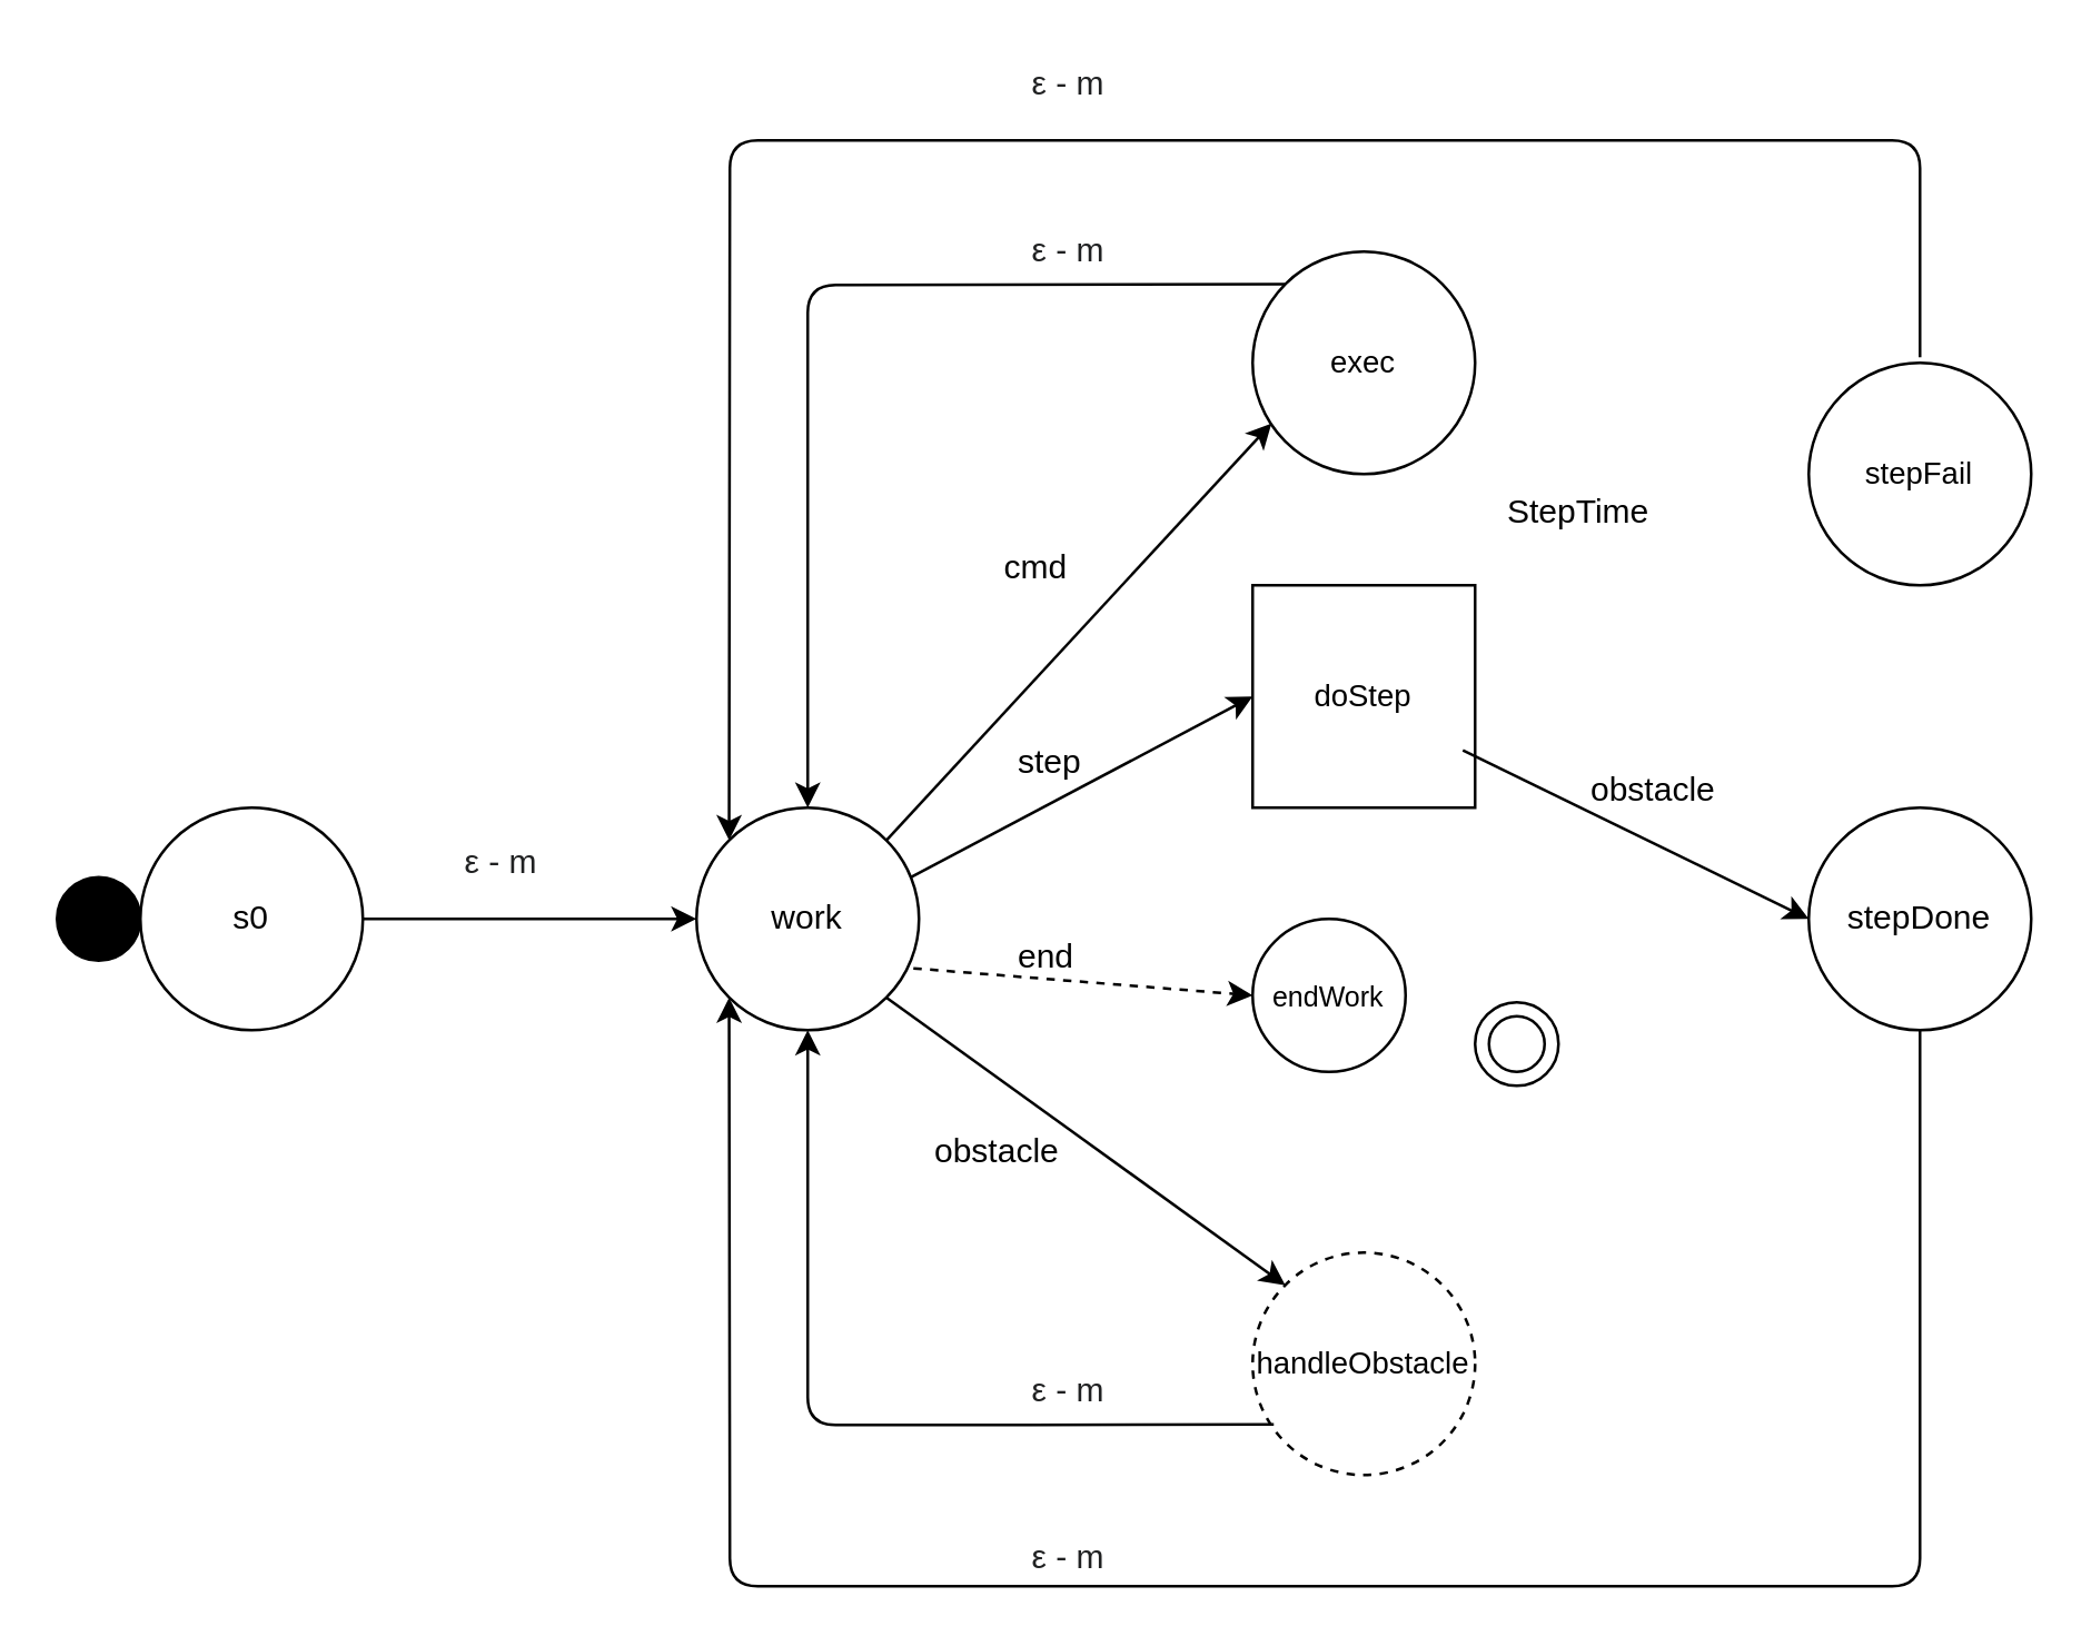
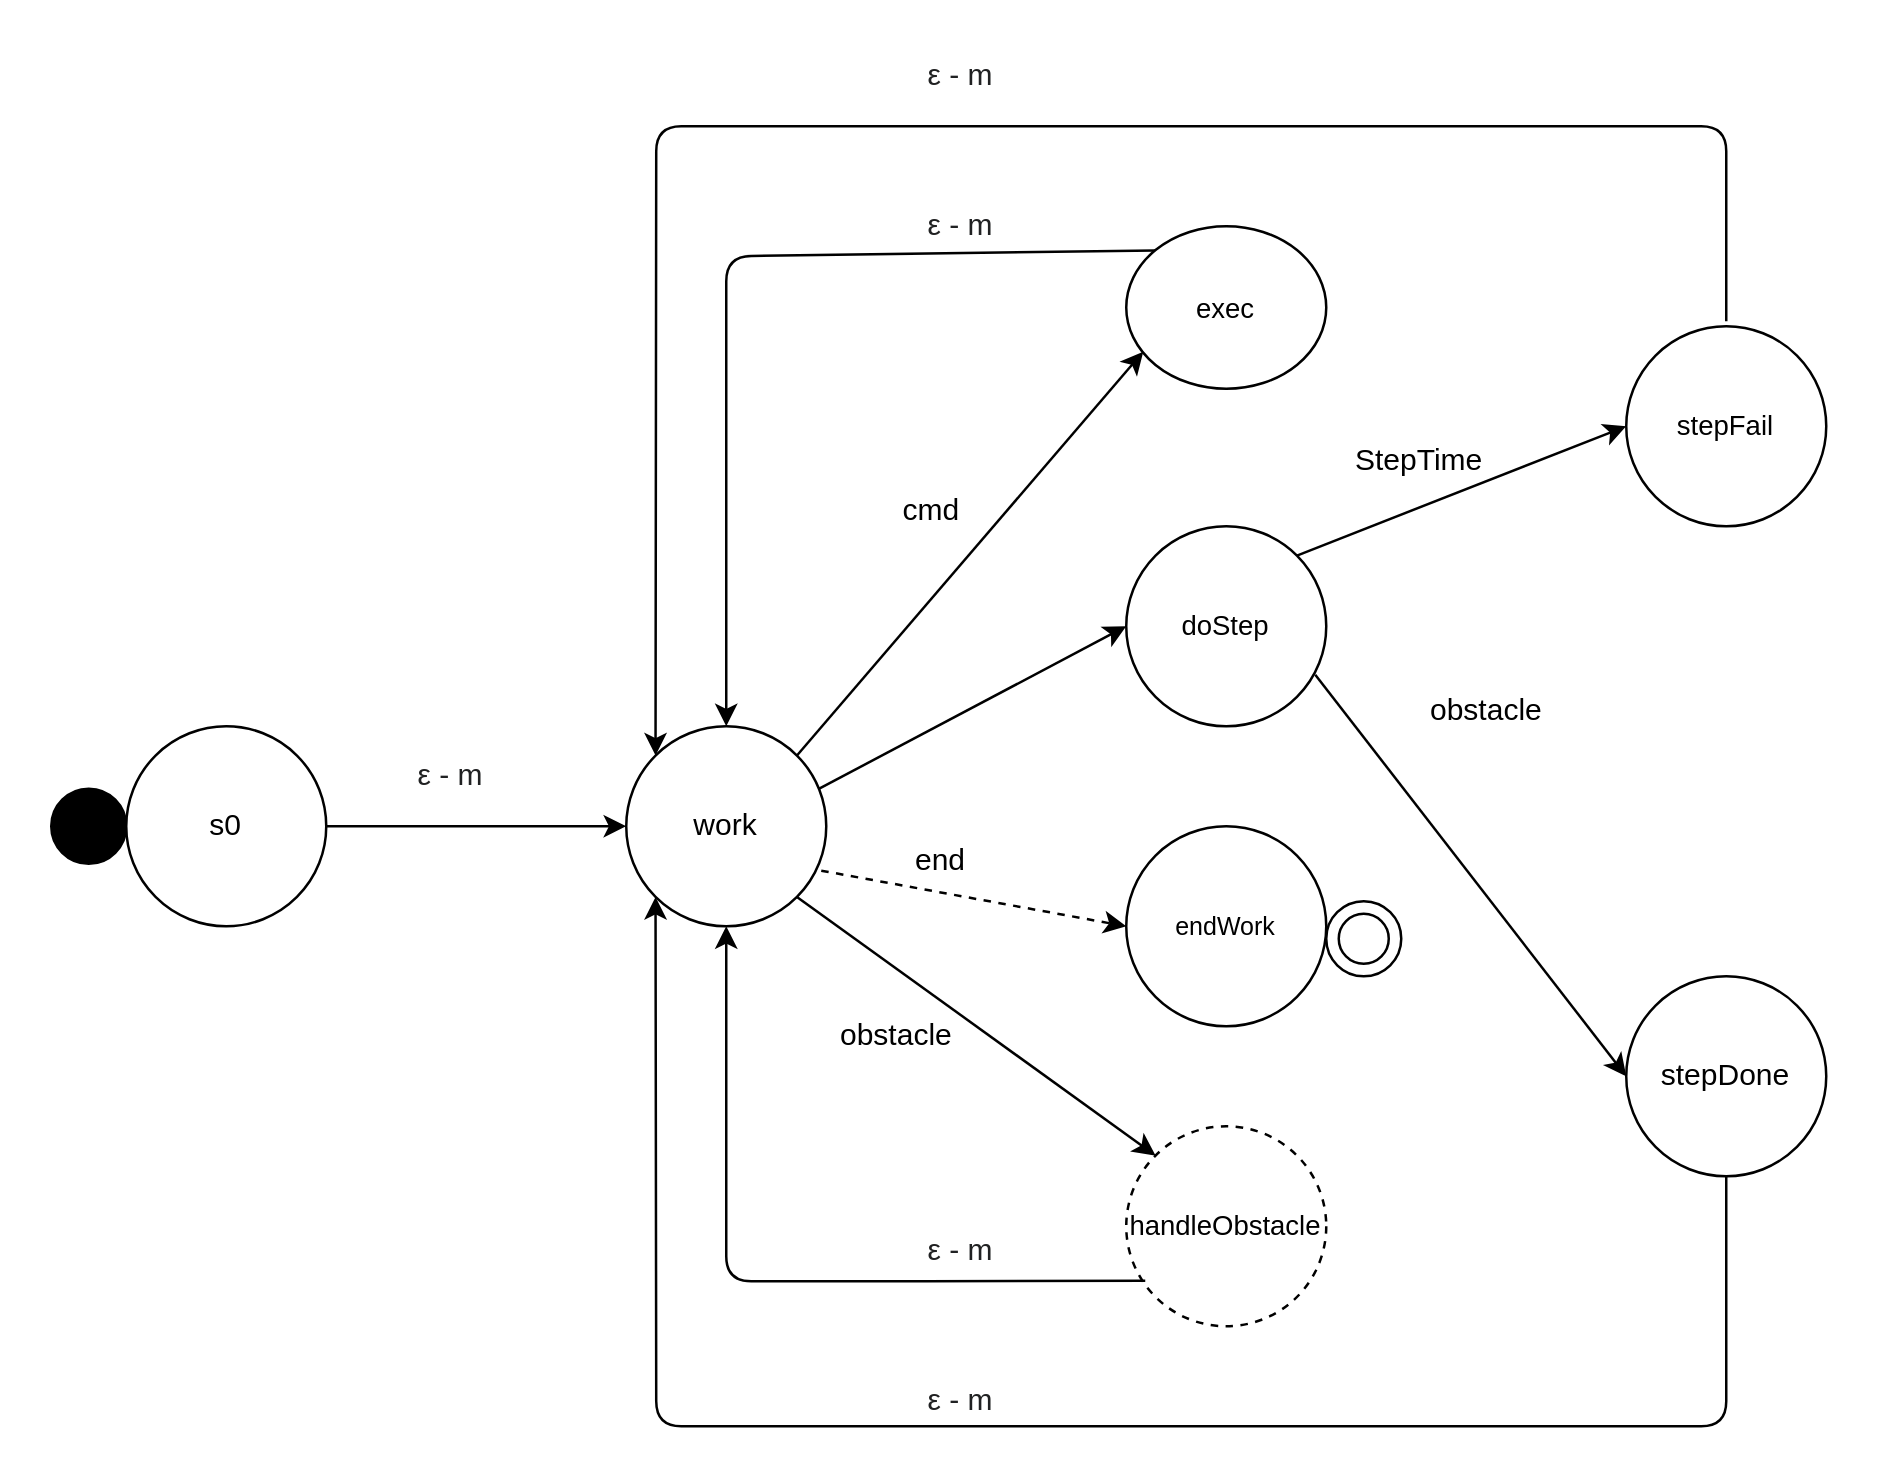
- <mxCell id="9" value="&lt;font style=&quot;font-size: 11px&quot;&gt;exec&lt;/font&gt;" style="ellipse;whiteSpace=wrap;html=1;aspect=fixed;" vertex="1" parent="1"><mxGeometry x="450" y="90" width="80" height="80" as="geometry" /></mxCell>
+ <mxCell id="9" value="&lt;font style=&quot;font-size: 11px&quot;&gt;exec&lt;/font&gt;" style="ellipse;whiteSpace=wrap;html=1;aspect=fixed;" vertex="1" parent="1"><mxGeometry x="450" y="90" width="80" height="65" as="geometry" /></mxCell>
+ <mxCell id="14" value="" style="endArrow=classic;html=1;entryX=0;entryY=0.5;entryDx=0;entryDy=0;exitX=1;exitY=0;exitDx=0;exitDy=0;" edge="1" parent="1" source="8" target="12"><mxGeometry width="50" height="50" relative="1" as="geometry"><mxPoint x="360" y="340" as="sourcePoint" /><mxPoint x="410" y="290" as="targetPoint" /></mxGeometry></mxCell>
- <mxCell id="8" value="&lt;span style=&quot;font-size: 11px&quot;&gt;doStep&lt;/span&gt;" style="whiteSpace=wrap;html=1;aspect=fixed;rounded=0;" vertex="1" parent="1"><mxGeometry x="450" y="210" width="80" height="80" as="geometry" /></mxCell>
+ <mxCell id="8" value="&lt;span style=&quot;font-size: 11px&quot;&gt;doStep&lt;/span&gt;" style="ellipse;whiteSpace=wrap;html=1;aspect=fixed;" vertex="1" parent="1"><mxGeometry x="450" y="210" width="80" height="80" as="geometry" /></mxCell>
- <mxCell id="28" value="step" style="text;whiteSpace=wrap;html=1;" vertex="1" parent="1"><mxGeometry x="364" y="260" width="50" height="30" as="geometry" /></mxCell>
- <mxCell id="13" value="stepDone" style="ellipse;whiteSpace=wrap;html=1;aspect=fixed;" vertex="1" parent="1"><mxGeometry x="650" y="290" width="80" height="80" as="geometry" /></mxCell>
+ <mxCell id="13" value="stepDone" style="ellipse;whiteSpace=wrap;html=1;aspect=fixed;" vertex="1" parent="1"><mxGeometry x="650" y="390" width="80" height="80" as="geometry" /></mxCell>
- <mxCell id="7" value="&lt;span style=&quot;font-size: 10px&quot;&gt;endWork&lt;/span&gt;" style="ellipse;whiteSpace=wrap;html=1;aspect=fixed;" vertex="1" parent="1"><mxGeometry x="450" y="330" width="55" height="55" as="geometry" /></mxCell>
+ <mxCell id="7" value="&lt;span style=&quot;font-size: 10px&quot;&gt;endWork&lt;/span&gt;" style="ellipse;whiteSpace=wrap;html=1;aspect=fixed;" vertex="1" parent="1"><mxGeometry x="450" y="330" width="80" height="80" as="geometry" /></mxCell>
